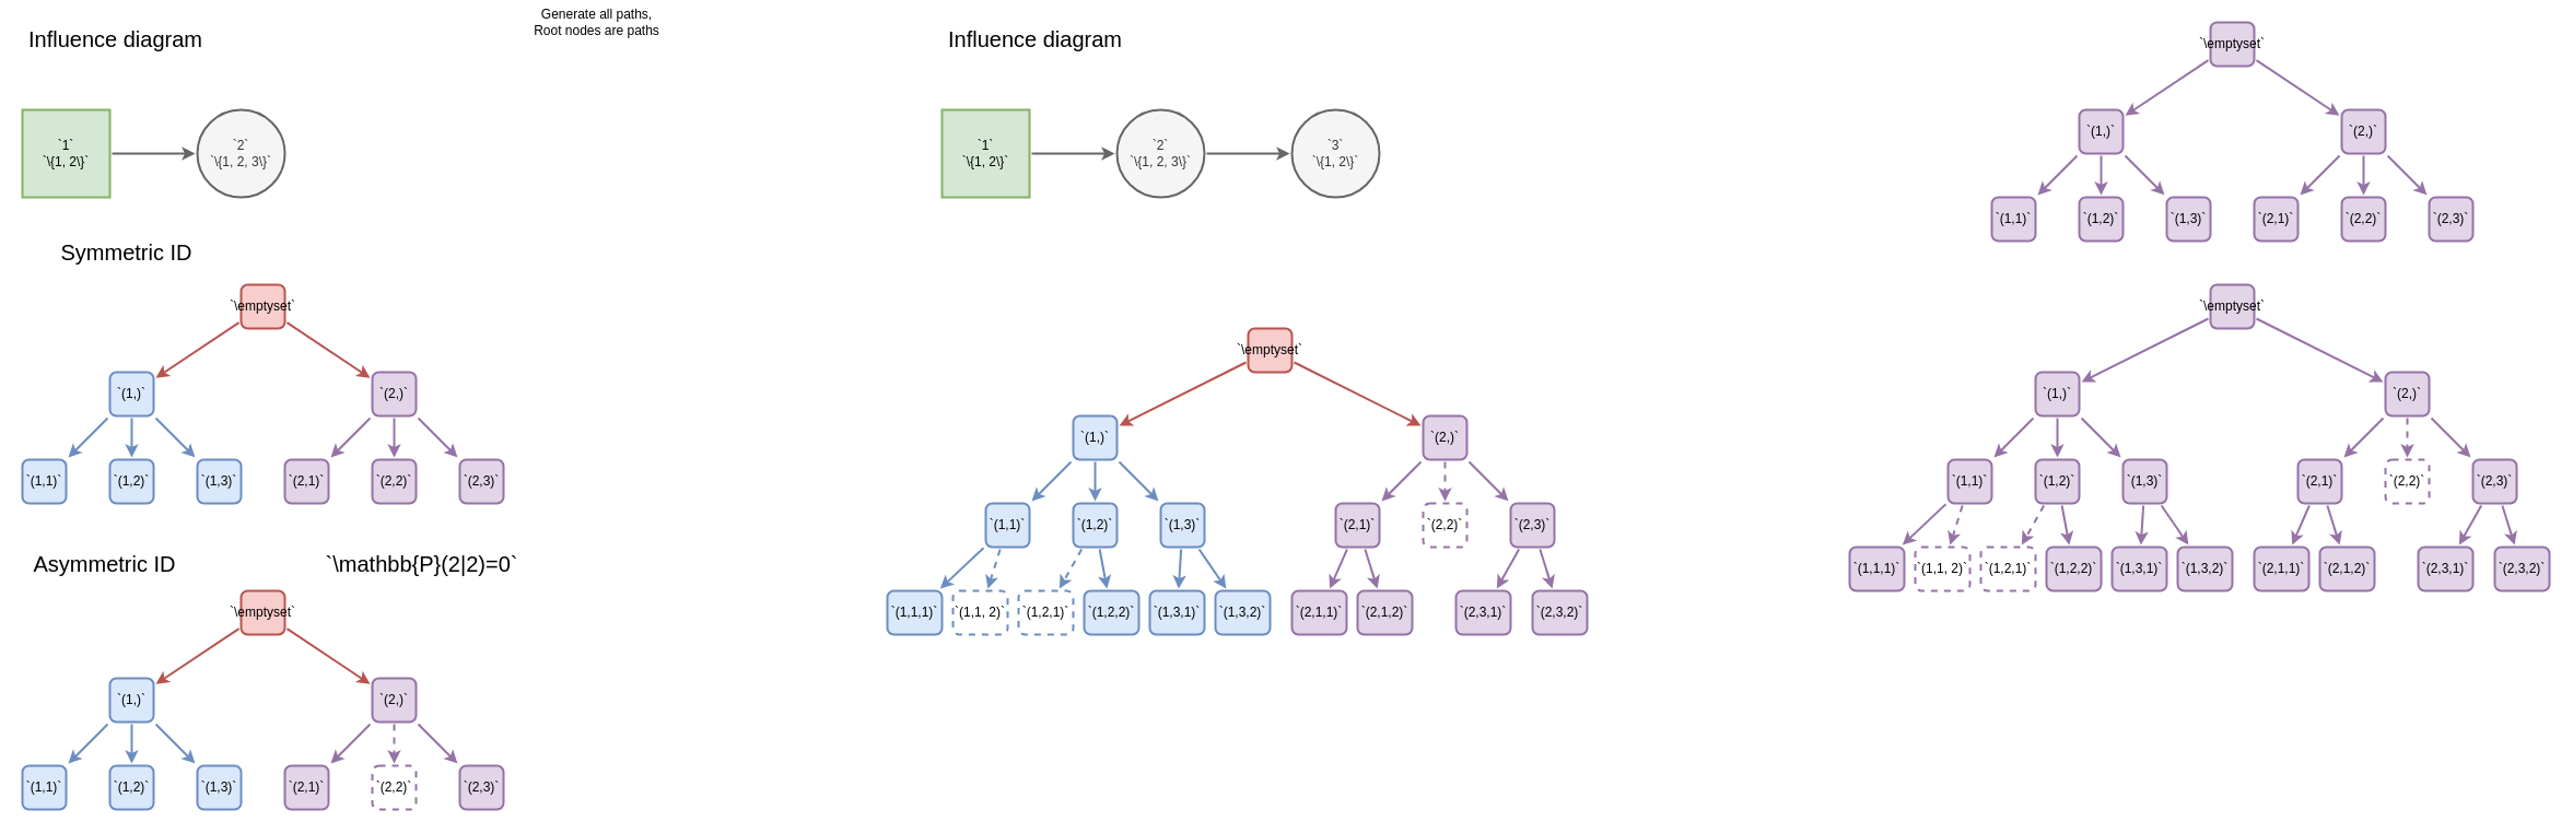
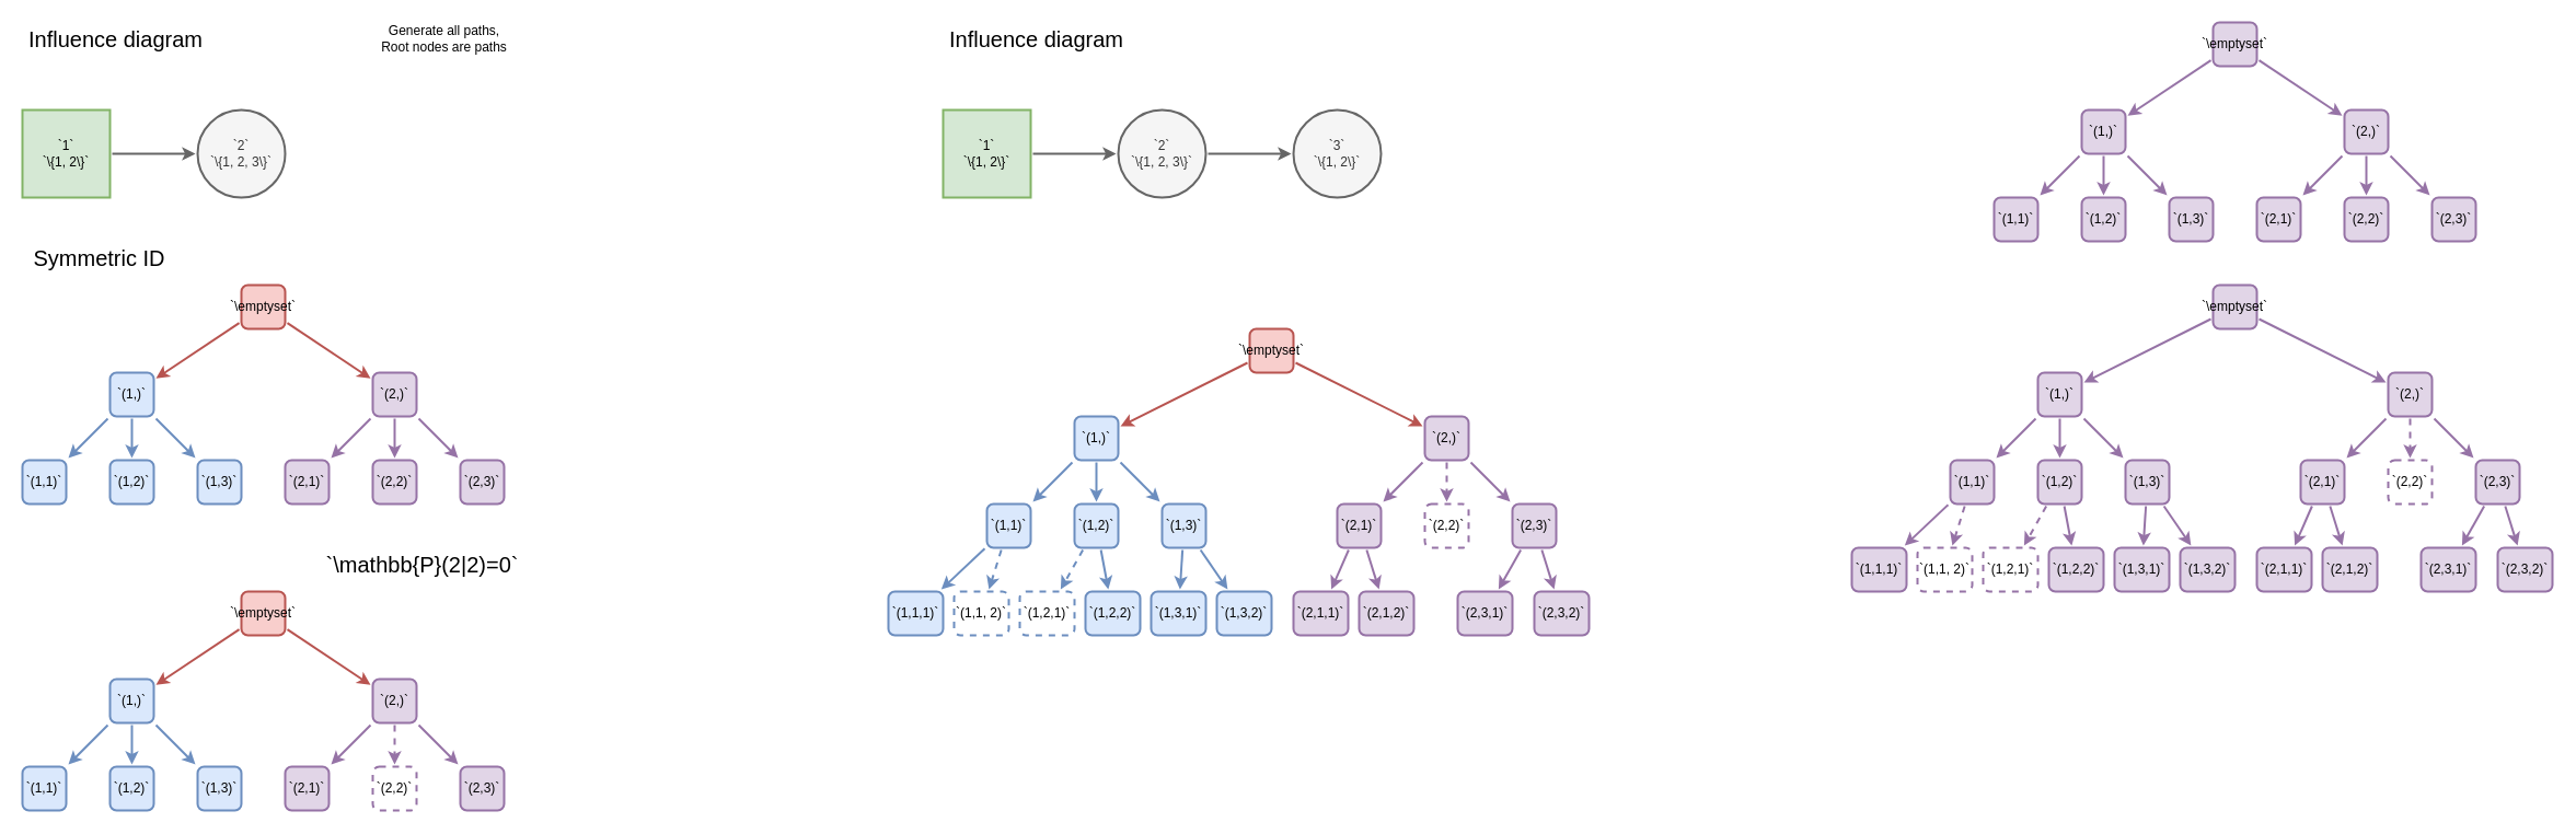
- <mxCell id="19" value="Generate all paths, &lt;br&gt;Root nodes are paths" style="text;html=1;align=center;verticalAlign=middle;resizable=0;points=[];autosize=1;" parent="1" vertex="1"><mxGeometry x="480" y="5" width="130" height="30" as="geometry" /></mxCell>
+ <mxCell id="19" value="Generate all paths, &lt;br&gt;Root nodes are paths" style="text;html=1;align=center;verticalAlign=middle;resizable=0;points=[];autosize=1;" parent="1" vertex="1"><mxGeometry x="340" y="20" width="130" height="30" as="geometry" /></mxCell>
- <mxCell id="37" value="Symmetric ID" style="text;html=1;align=center;verticalAlign=middle;resizable=0;points=[];autosize=1;fontSize=20;" parent="1" vertex="1"><mxGeometry x="45" y="215" width="140" height="30" as="geometry" /></mxCell>
+ <mxCell id="37" value="Symmetric ID" style="text;html=1;align=center;verticalAlign=middle;resizable=0;points=[];autosize=1;fontSize=20;" parent="1" vertex="1"><mxGeometry x="20" y="220" width="140" height="30" as="geometry" /></mxCell>
- <mxCell id="38" value="Asymmetric ID" style="text;html=1;align=center;verticalAlign=middle;resizable=0;points=[];autosize=1;fontSize=20;" parent="1" vertex="1"><mxGeometry x="20" y="500" width="150" height="30" as="geometry" /></mxCell>
